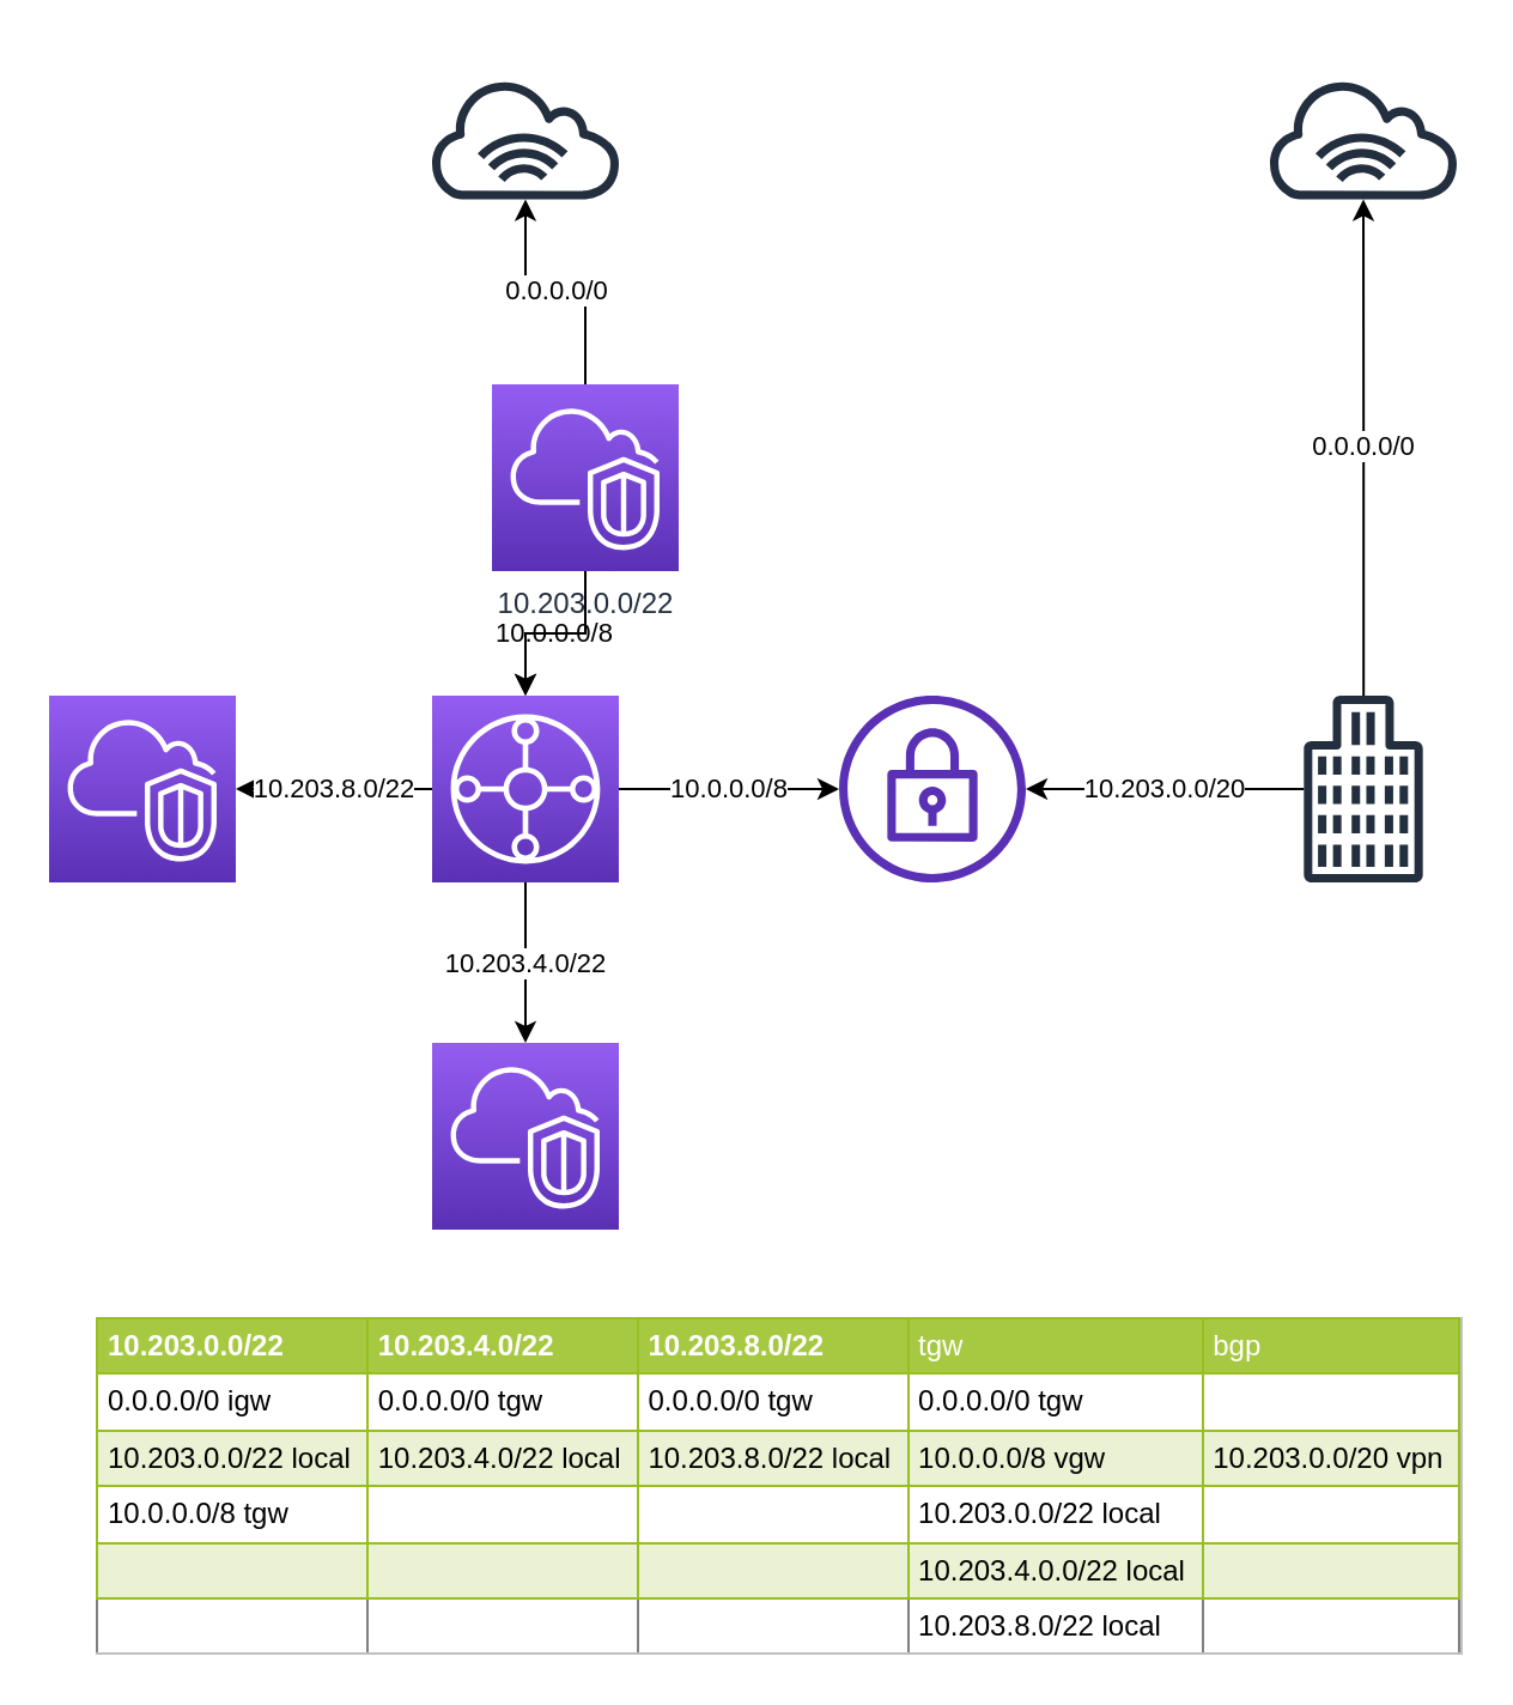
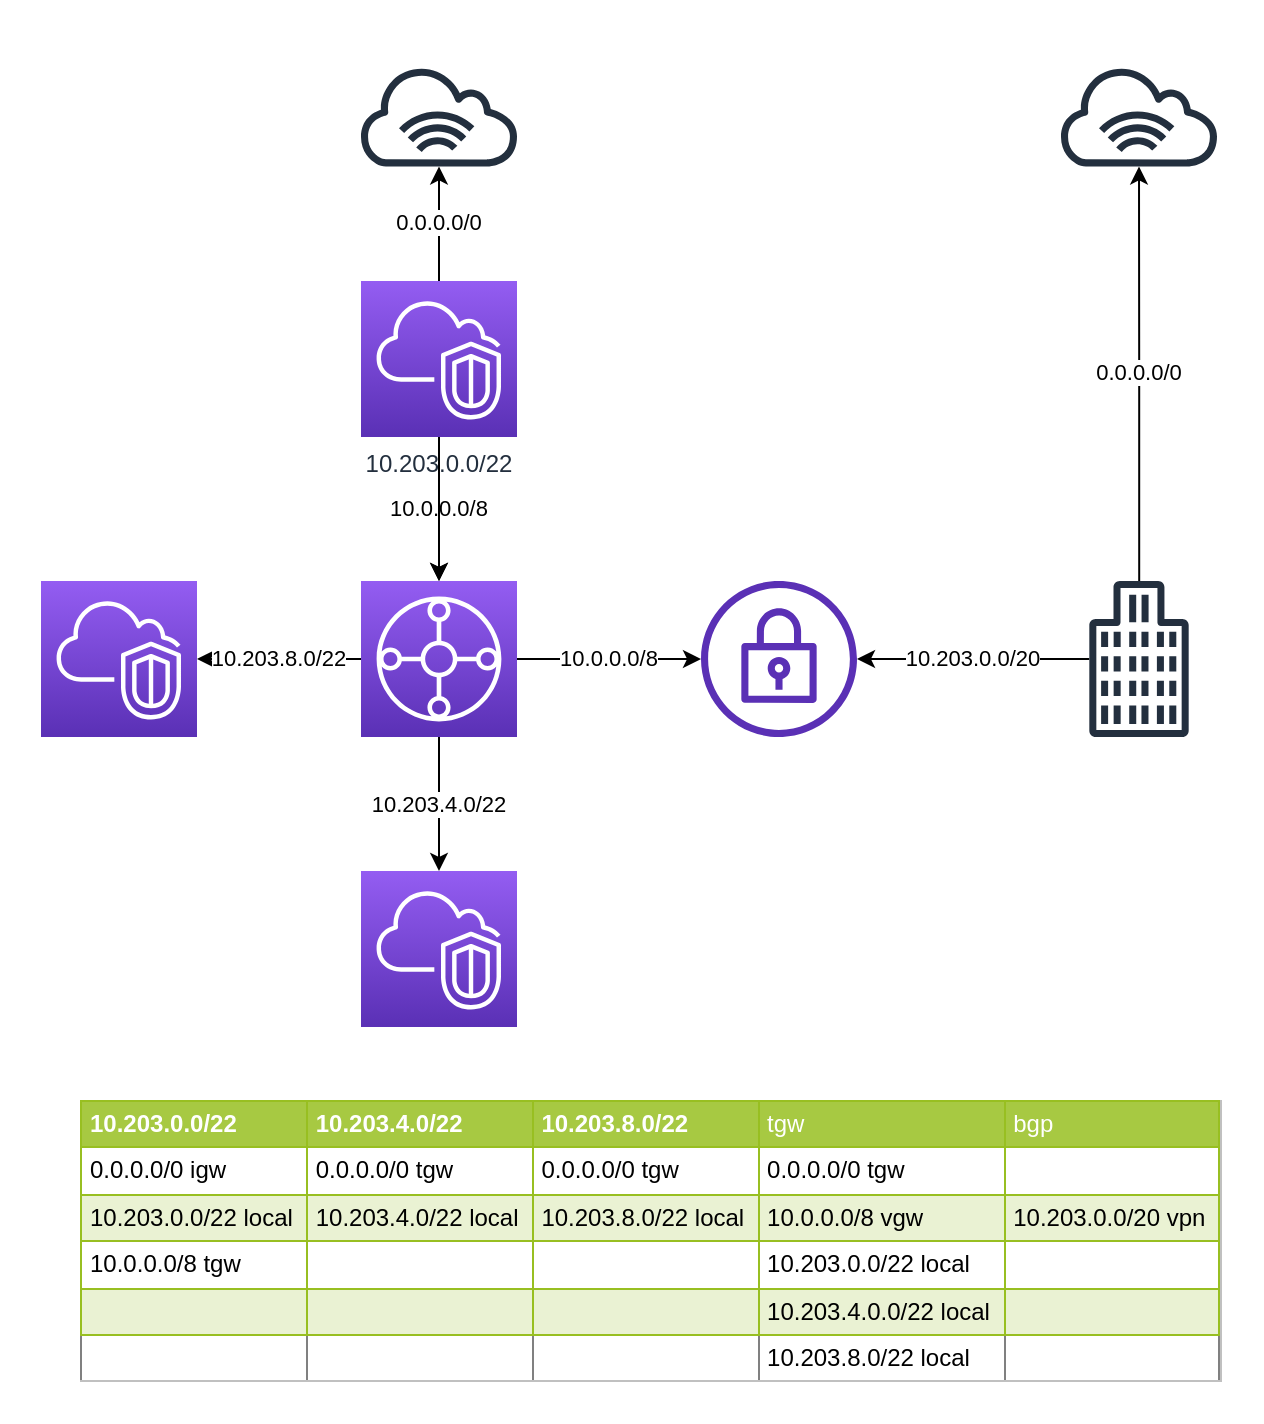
- <mxCell id="10" value="10.203.0.0/22" style="outlineConnect=0;fontColor=#232F3E;gradientColor=#945DF2;gradientDirection=north;fillColor=#5A30B5;strokeColor=#ffffff;dashed=0;verticalLabelPosition=bottom;verticalAlign=top;align=center;html=1;fontSize=12;fontStyle=0;aspect=fixed;shape=mxgraph.aws4.resourceIcon;resIcon=mxgraph.aws4.vpc;" parent="1" vertex="1"><mxGeometry x="205" y="160" width="78" height="78" as="geometry" /></mxCell>
+ <mxCell id="10" value="10.203.0.0/22" style="outlineConnect=0;fontColor=#232F3E;gradientColor=#945DF2;gradientDirection=north;fillColor=#5A30B5;strokeColor=#ffffff;dashed=0;verticalLabelPosition=bottom;verticalAlign=top;align=center;html=1;fontSize=12;fontStyle=0;aspect=fixed;shape=mxgraph.aws4.resourceIcon;resIcon=mxgraph.aws4.vpc;" parent="1" vertex="1"><mxGeometry x="180" y="140" width="78" height="78" as="geometry" /></mxCell>
